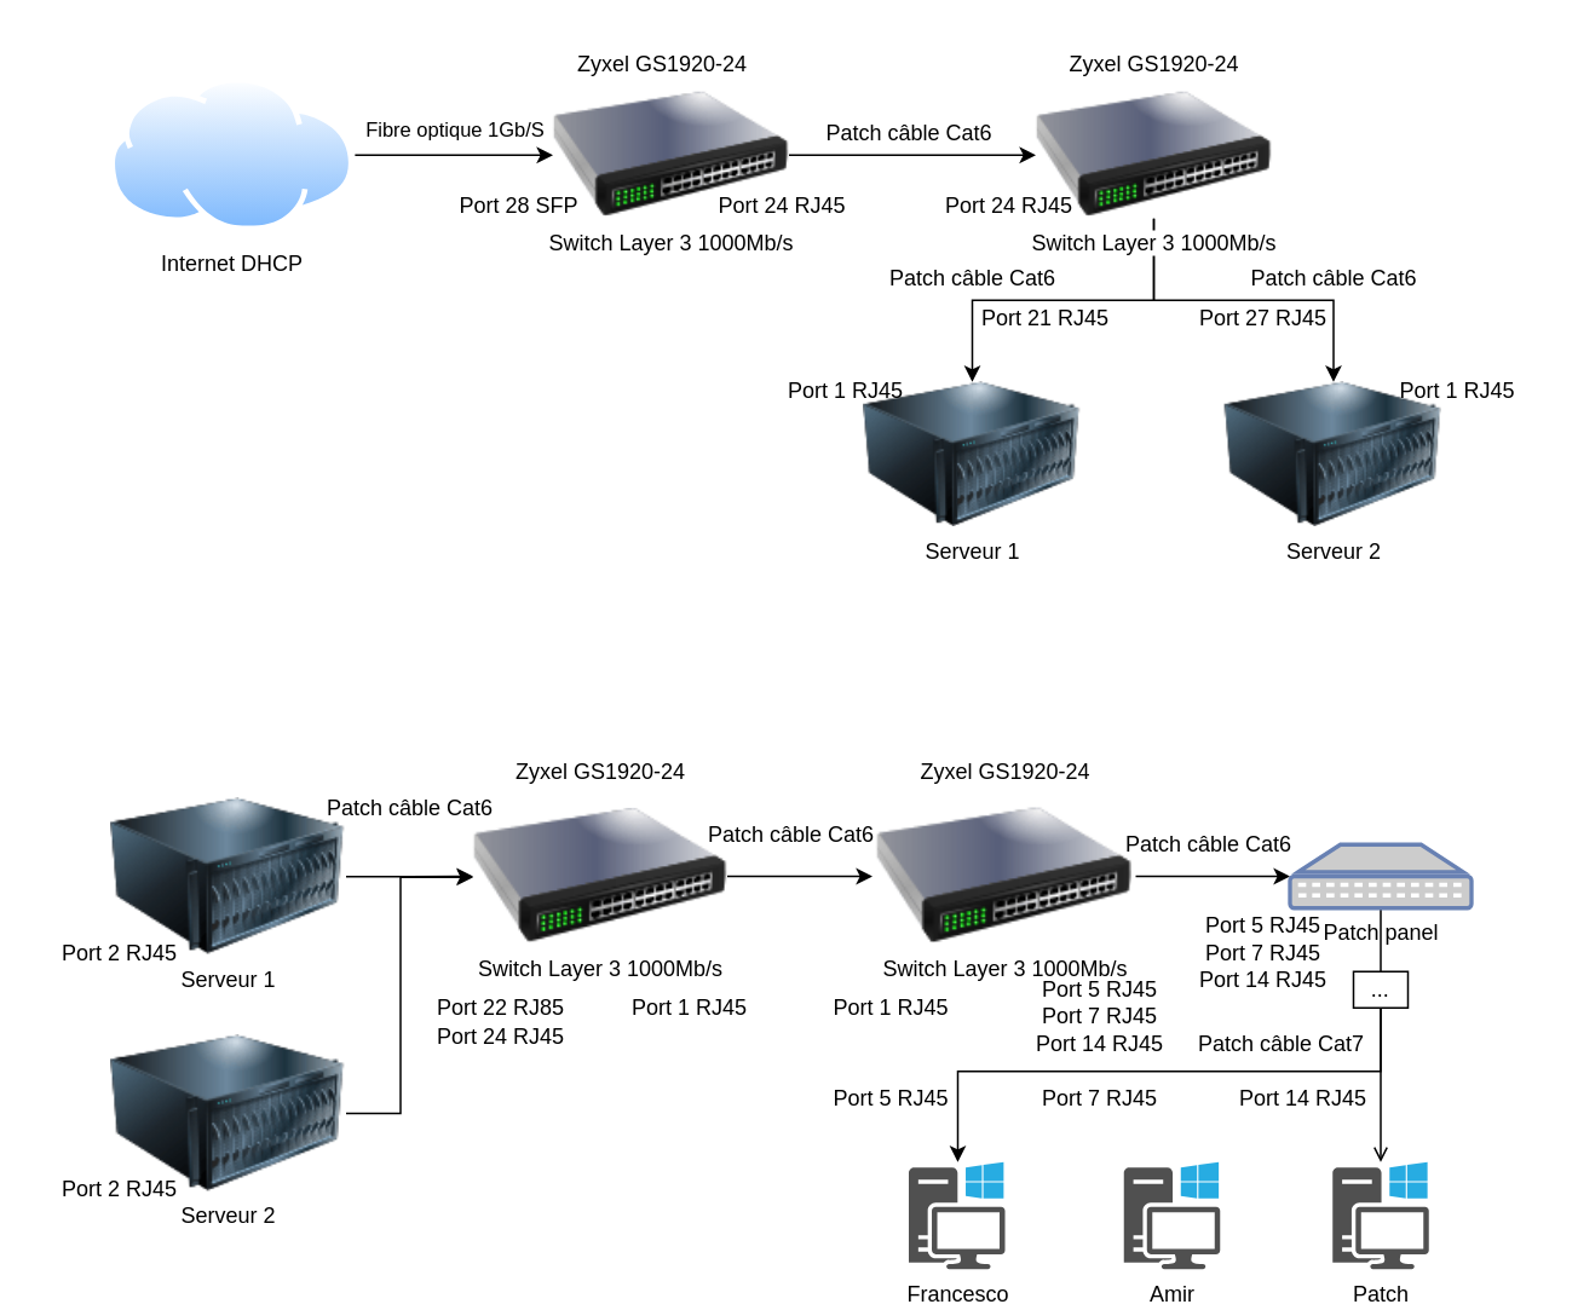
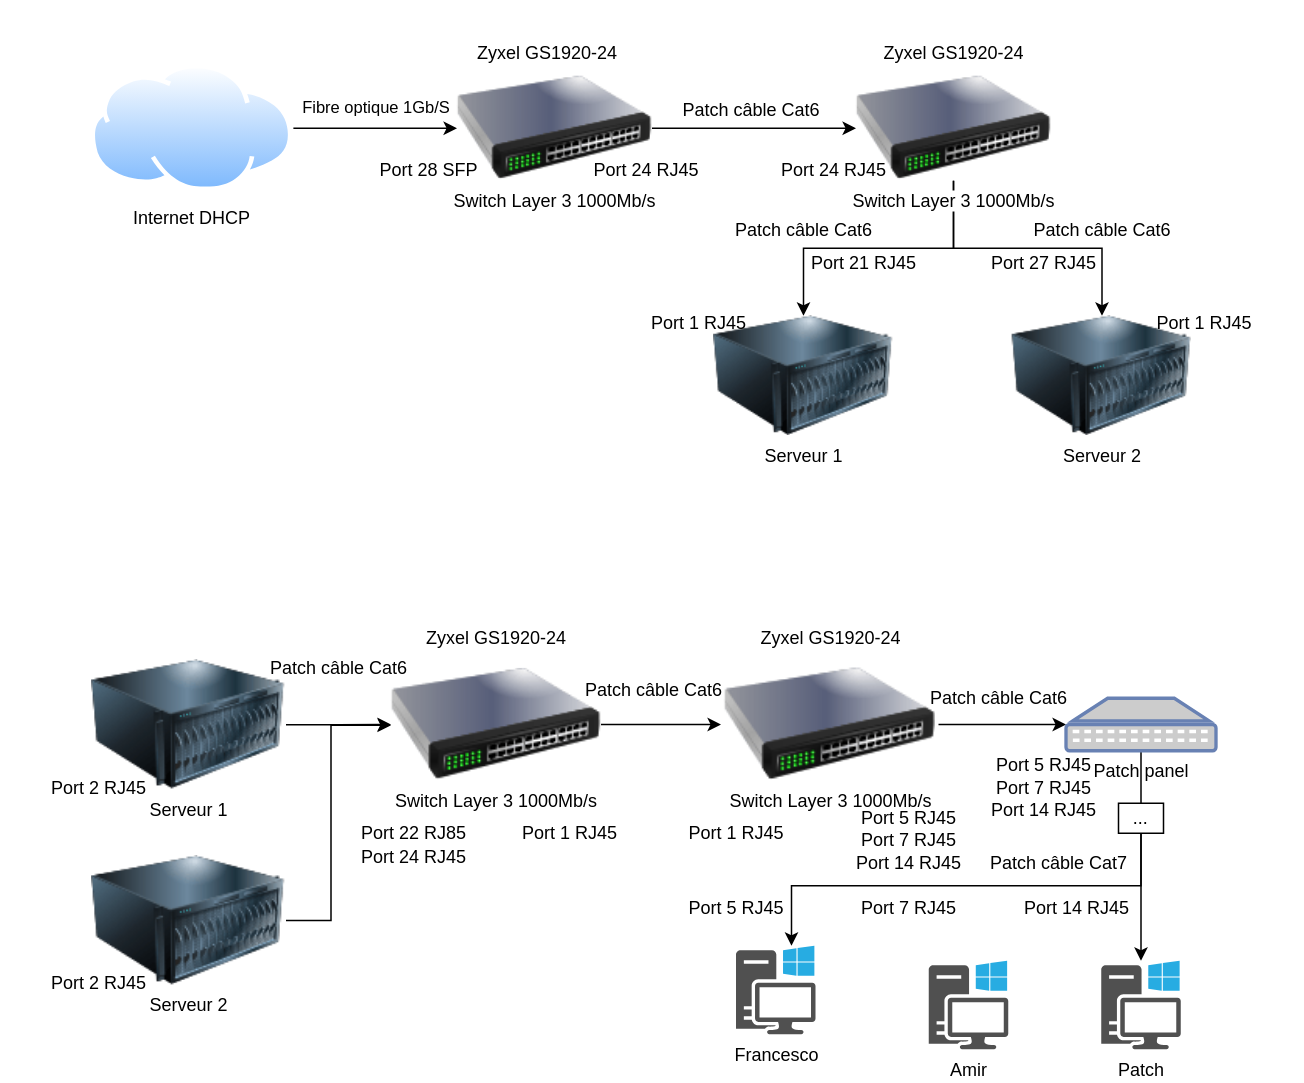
- <mxCell id="19" style="edgeStyle=orthogonalEdgeStyle;rounded=0;orthogonalLoop=1;jettySize=auto;html=1;endArrow=open;" parent="1" source="21" target="34" edge="1"><mxGeometry relative="1" as="geometry" /></mxCell>
+ <mxCell id="19" style="edgeStyle=orthogonalEdgeStyle;rounded=0;orthogonalLoop=1;jettySize=auto;html=1;" parent="1" source="21" target="34" edge="1"><mxGeometry relative="1" as="geometry" /></mxCell>
- <mxCell id="36" value="Francesco" style="sketch=0;pointerEvents=1;shadow=0;dashed=0;html=1;strokeColor=none;fillColor=#505050;labelPosition=center;verticalLabelPosition=bottom;verticalAlign=top;outlineConnect=0;align=center;shape=mxgraph.office.devices.workstation_pc;" parent="1" vertex="1"><mxGeometry x="500" y="640" width="53" height="59" as="geometry" /></mxCell>
+ <mxCell id="36" value="Francesco" style="sketch=0;pointerEvents=1;shadow=0;dashed=0;html=1;strokeColor=none;fillColor=#505050;labelPosition=center;verticalLabelPosition=bottom;verticalAlign=top;outlineConnect=0;align=center;shape=mxgraph.office.devices.workstation_pc;" parent="1" vertex="1"><mxGeometry x="490" y="630" width="53" height="59" as="geometry" /></mxCell>
